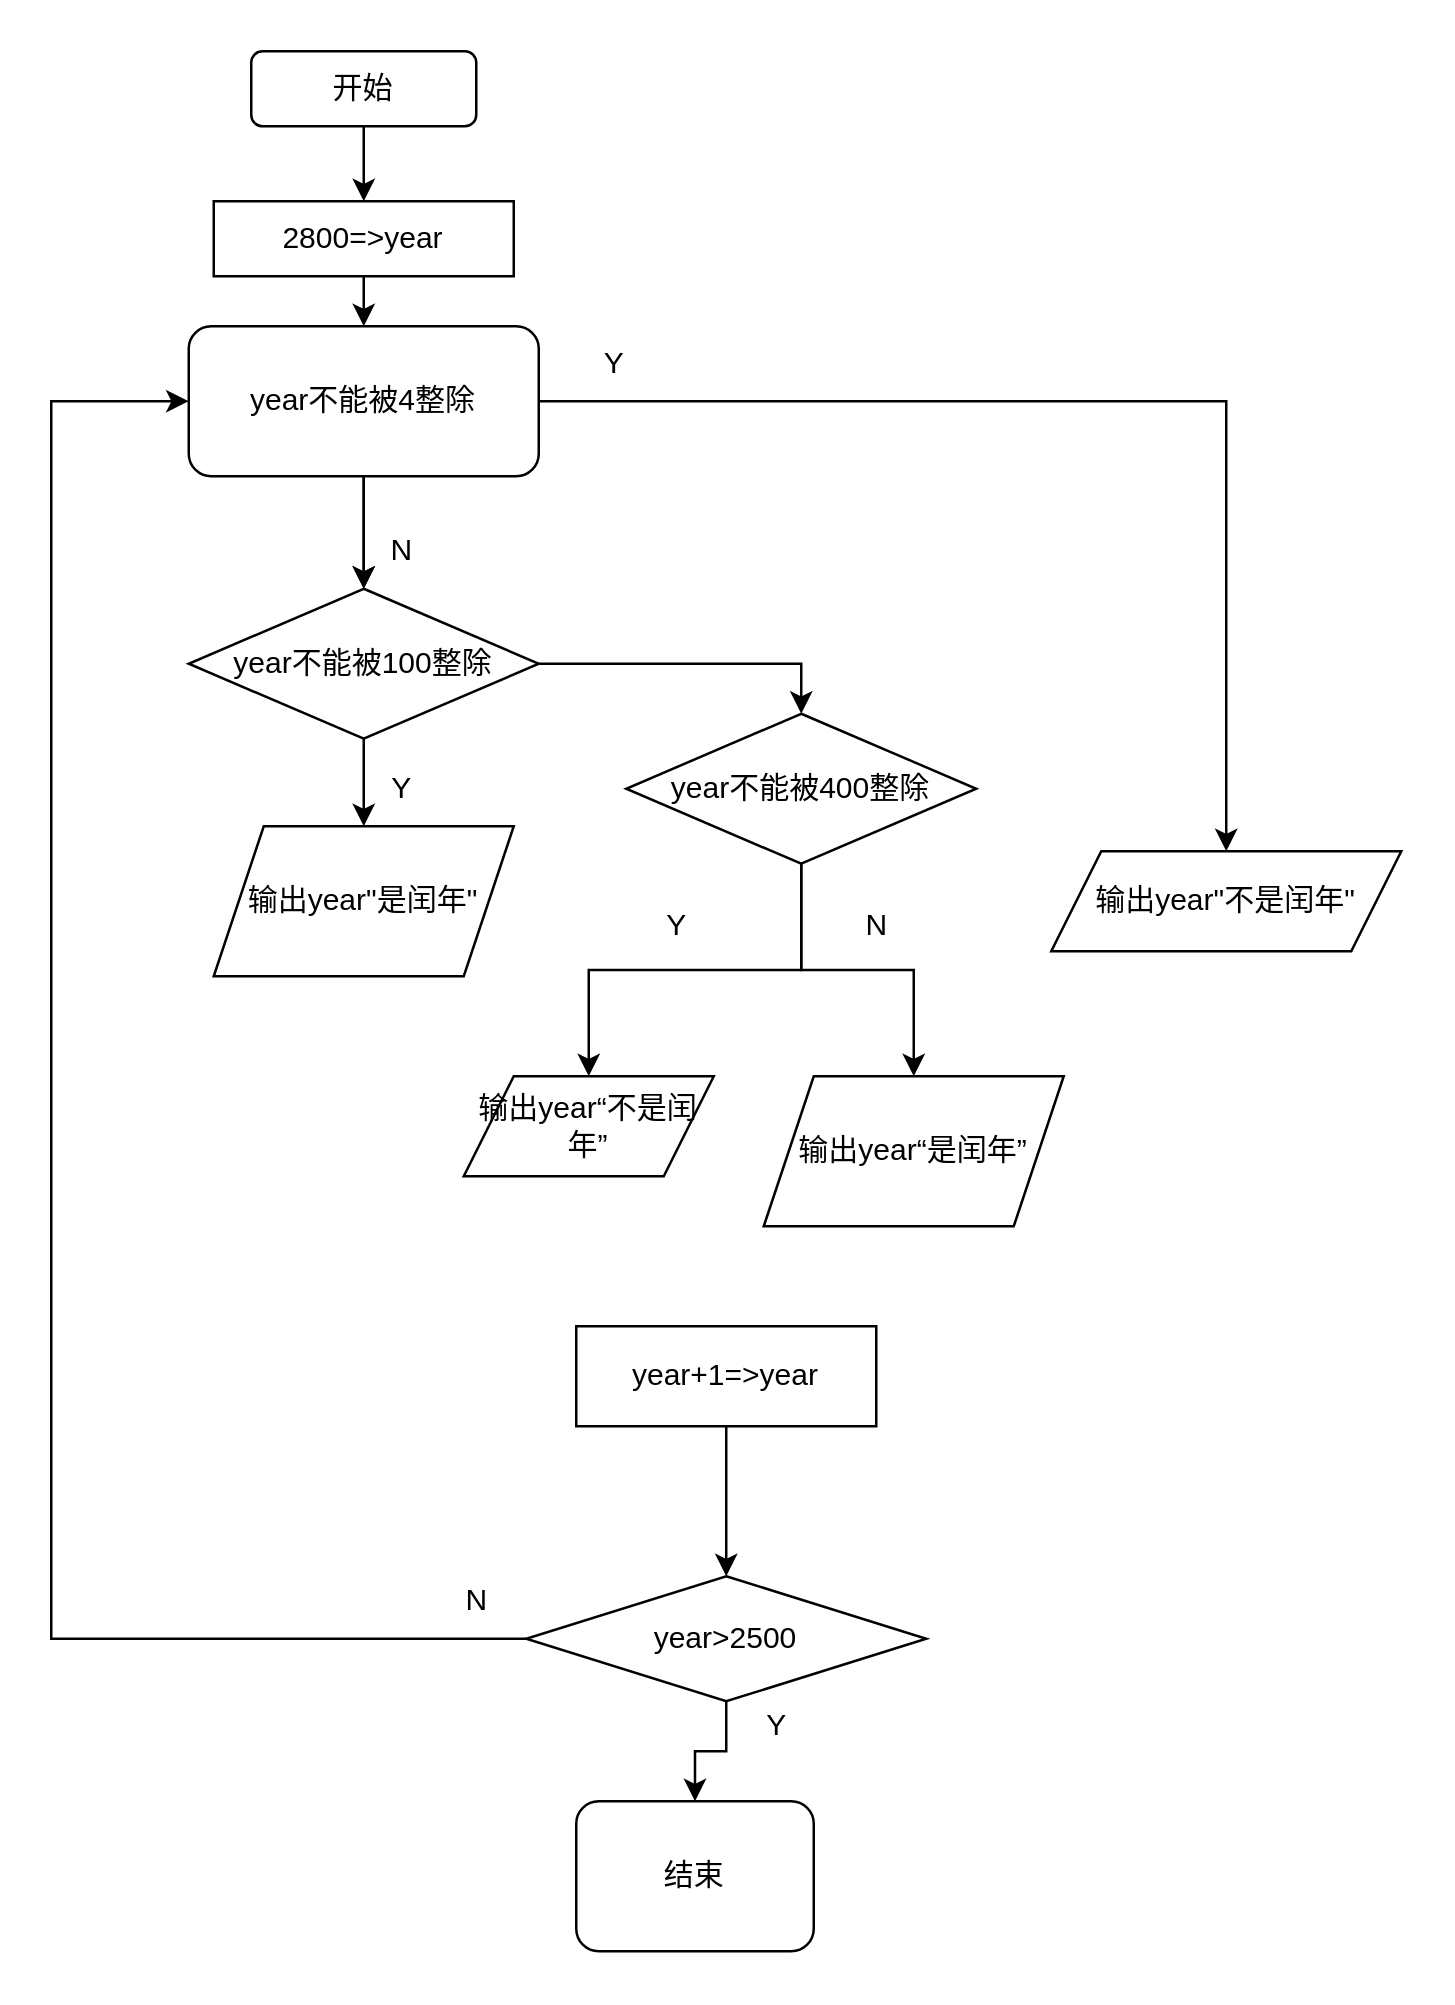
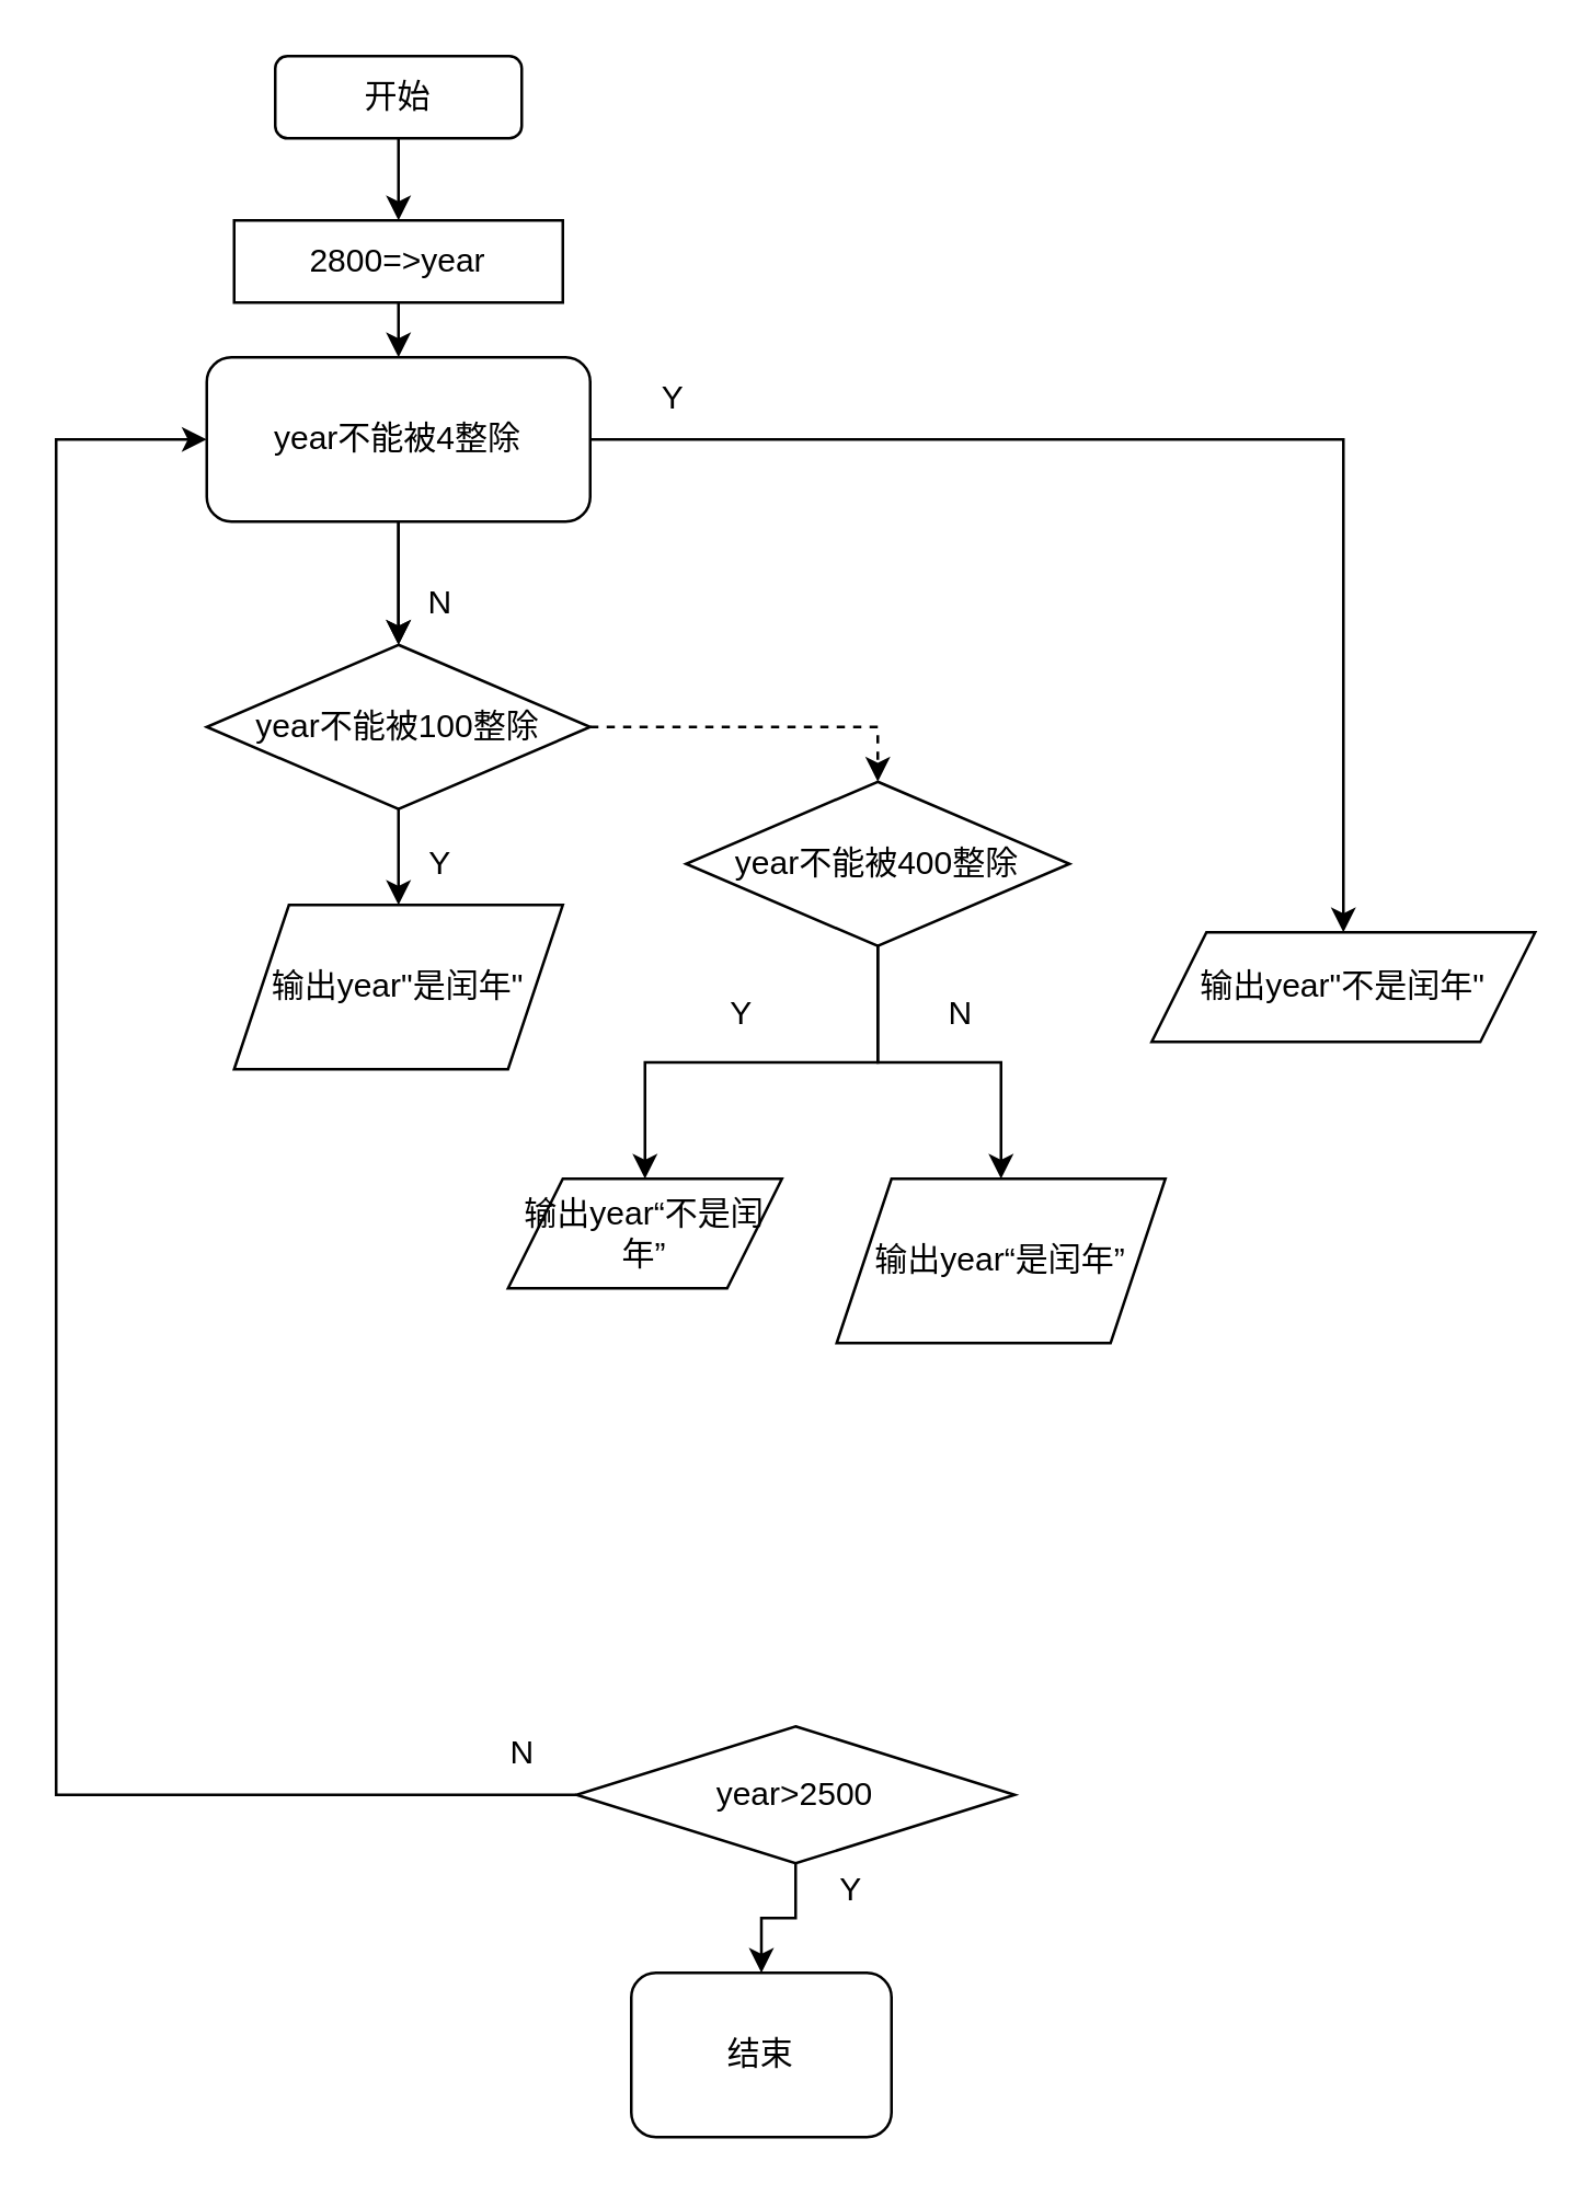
- <mxCell id="11" style="edgeStyle=orthogonalEdgeStyle;rounded=0;orthogonalLoop=1;jettySize=auto;html=1;entryX=0.5;entryY=0;entryDx=0;entryDy=0;" edge="1" parent="1" source="12" target="18"><mxGeometry relative="1" as="geometry" /></mxCell>
+ <mxCell id="11" style="edgeStyle=orthogonalEdgeStyle;rounded=0;orthogonalLoop=1;jettySize=auto;html=1;entryX=0.5;entryY=0;entryDx=0;entryDy=0;dashed=1;" edge="1" parent="1" source="12" target="18"><mxGeometry relative="1" as="geometry" /></mxCell>
- <mxCell id="26" value="year+1=&amp;gt;year" style="whiteSpace=wrap;html=1;" vertex="1" parent="1"><mxGeometry x="230" y="530" width="120" height="40" as="geometry" /></mxCell>
- <mxCell id="25" value="" style="edgeStyle=orthogonalEdgeStyle;rounded=0;orthogonalLoop=1;jettySize=auto;html=1;" edge="1" parent="1" source="26" target="29"><mxGeometry relative="1" as="geometry" /></mxCell>
